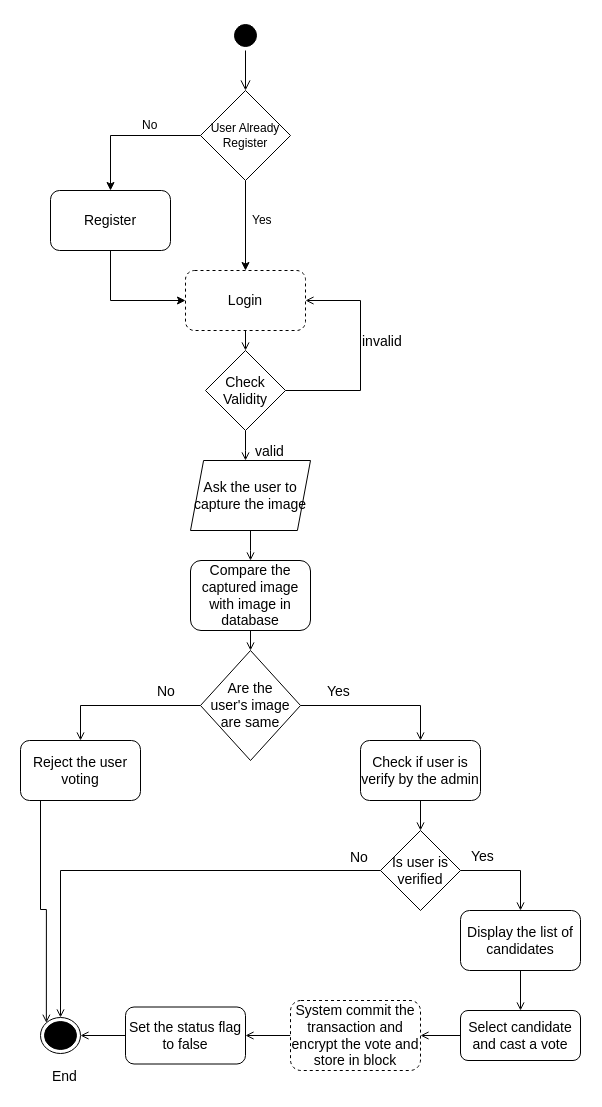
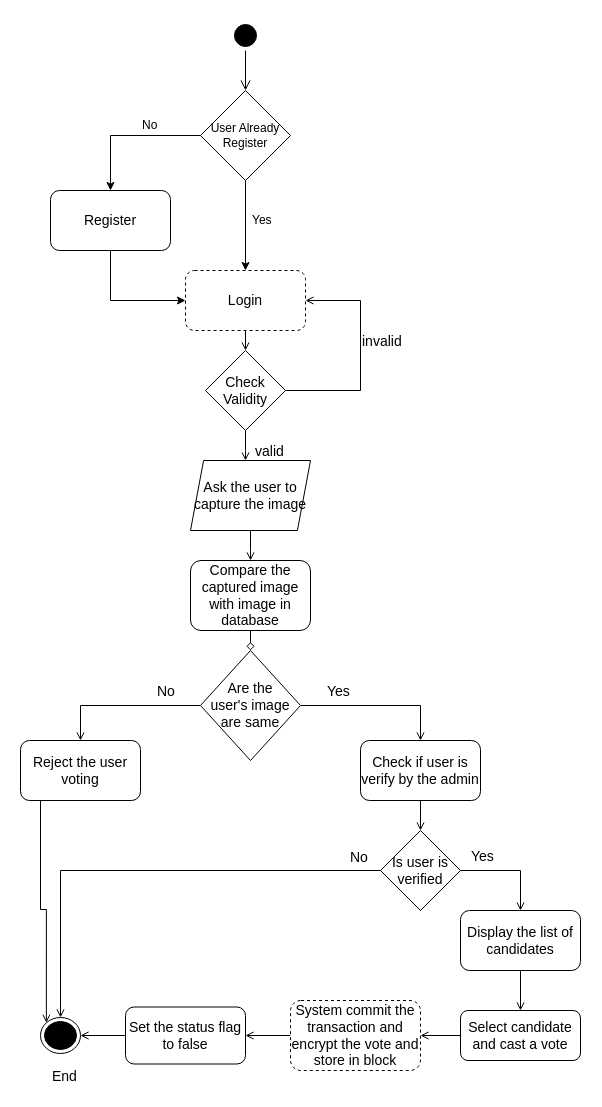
- <mxCell id="15" style="edgeStyle=orthogonalEdgeStyle;rounded=0;orthogonalLoop=1;jettySize=auto;html=1;exitX=0.5;exitY=1;exitDx=0;exitDy=0;entryX=0.5;entryY=0;entryDx=0;entryDy=0;endArrow=open;endFill=0;strokeColor=#000000;fontSize=14;fontStyle=0" parent="1" source="16" target="19" edge="1"><mxGeometry relative="1" as="geometry" /></mxCell>
+ <mxCell id="15" style="edgeStyle=orthogonalEdgeStyle;rounded=0;orthogonalLoop=1;jettySize=auto;html=1;exitX=0.5;exitY=1;exitDx=0;exitDy=0;entryX=0.5;entryY=0;entryDx=0;entryDy=0;endArrow=diamond;endFill=0;strokeColor=#000000;fontSize=14;fontStyle=0;" parent="1" source="16" target="19" edge="1"><mxGeometry relative="1" as="geometry" /></mxCell>
